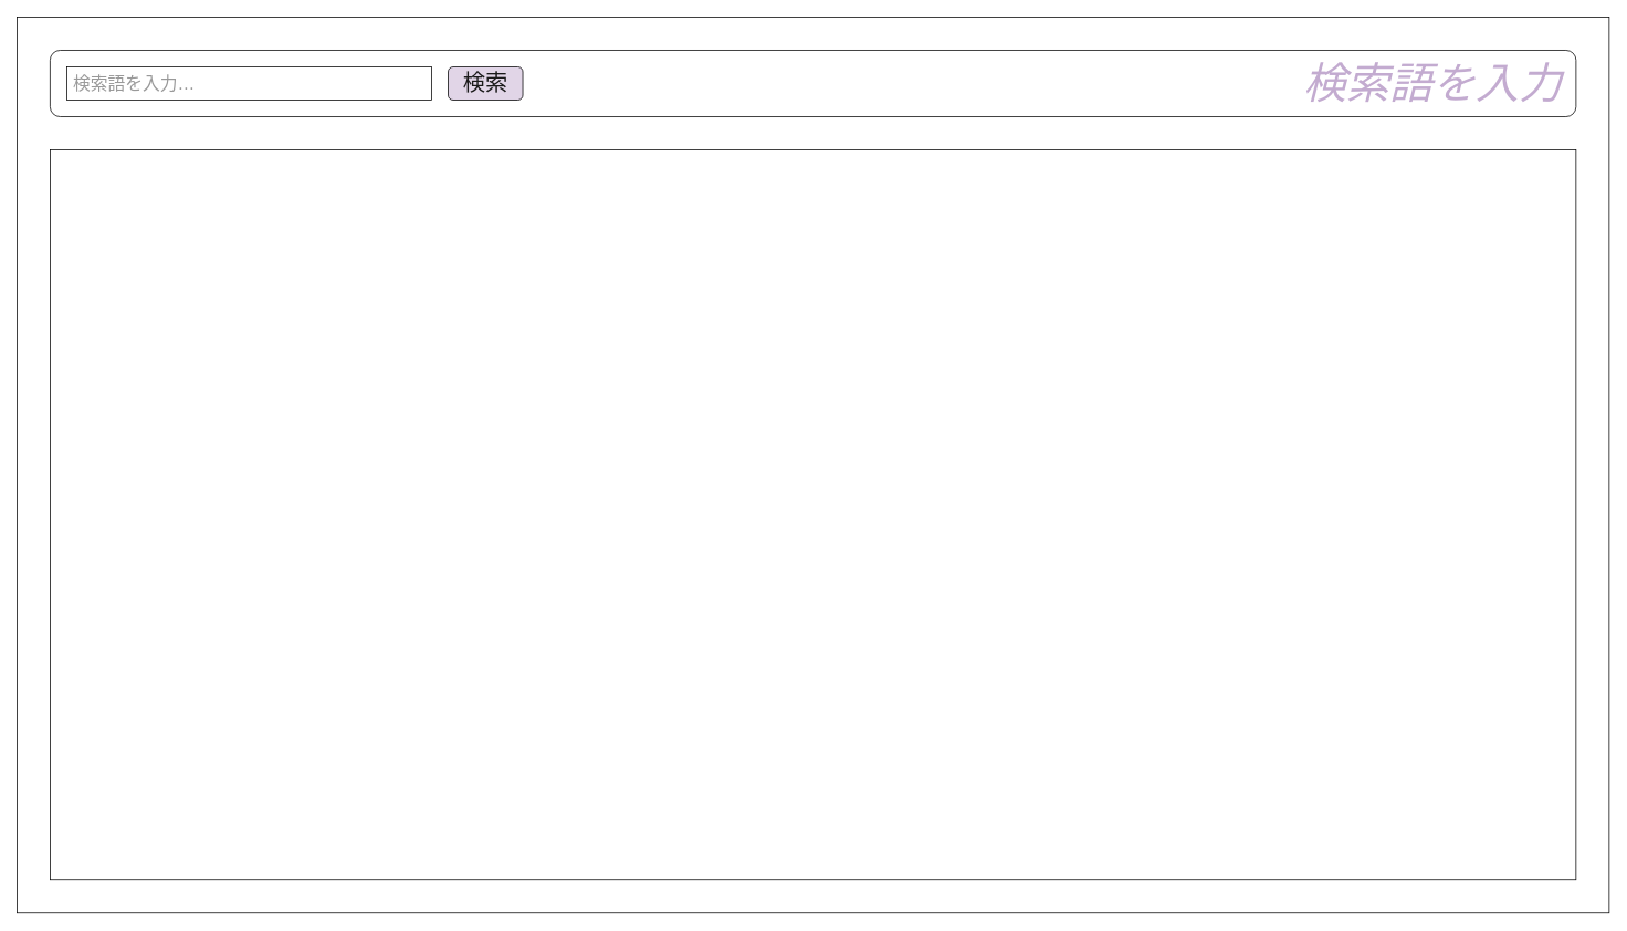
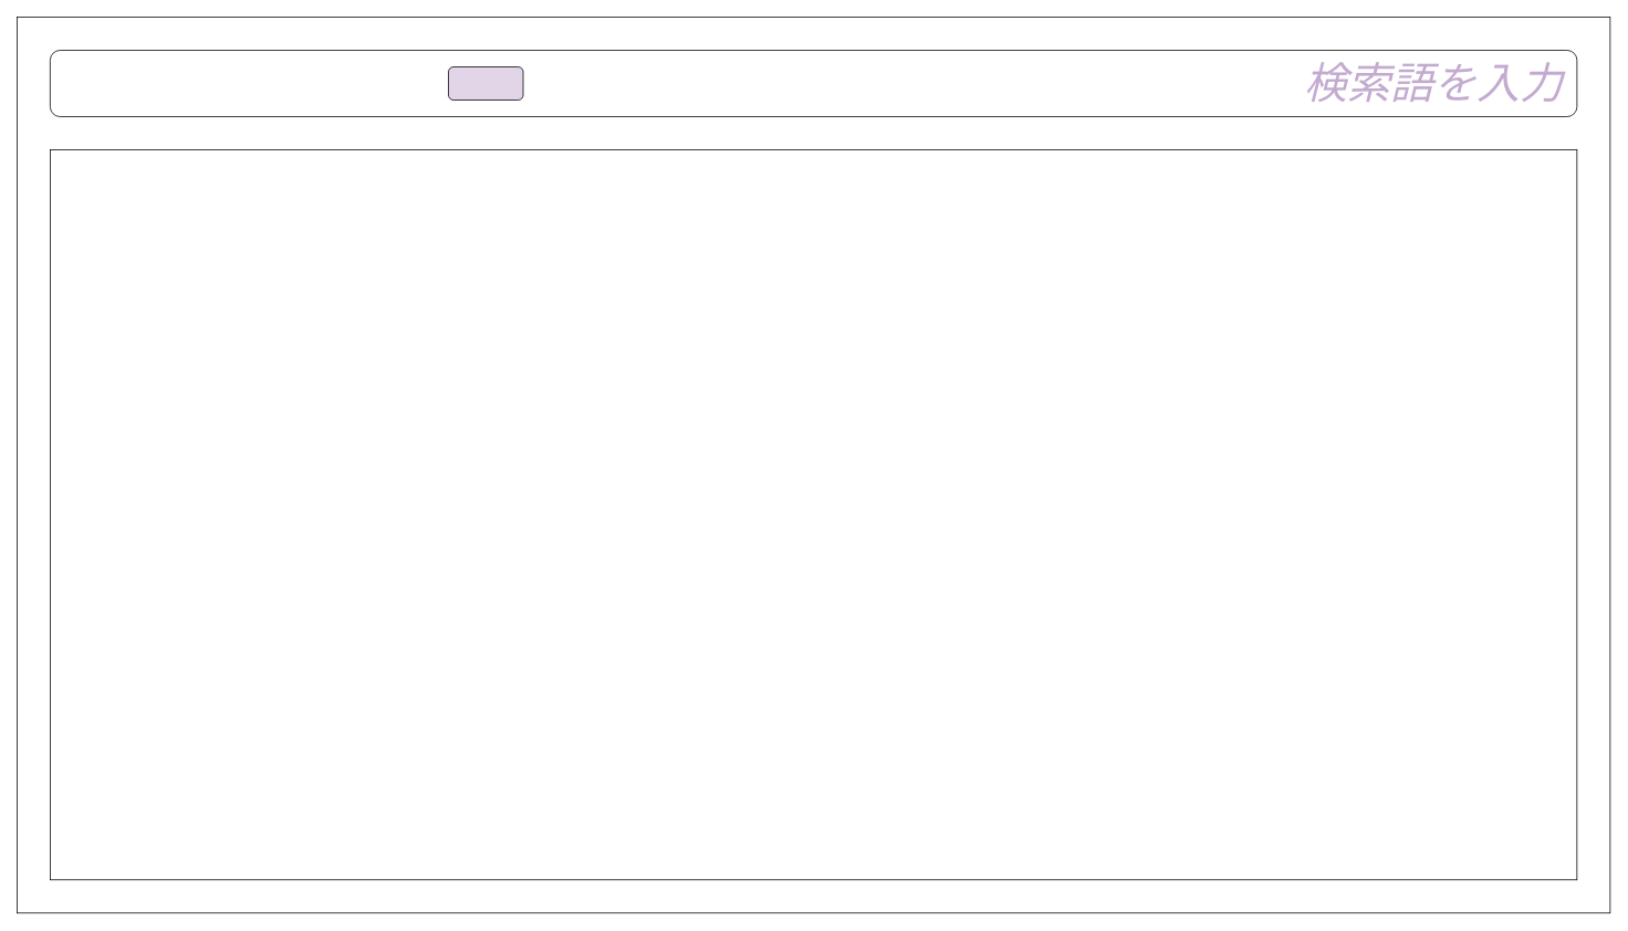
- <mxCell id="4" value="&lt;font color=&quot;#999999&quot; style=&quot;font-size: 21px;&quot;&gt;&amp;nbsp;&lt;span class=&quot;text&quot;&gt;検索語を入力…&lt;/span&gt;&lt;/font&gt;" style="rounded=0;whiteSpace=wrap;html=1;align=left;" vertex="1" parent="1"><mxGeometry x="80" y="80" width="440" height="40" as="geometry" /></mxCell>
- <mxCell id="8" value="&lt;span style=&quot;color: rgb(26, 26, 26); font-size: 27px;&quot;&gt;検索&lt;/span&gt;" style="text;html=1;align=center;verticalAlign=middle;whiteSpace=wrap;rounded=0;fillColor=none;" vertex="1" parent="1"><mxGeometry x="550" y="80" width="70" height="40" as="geometry" /></mxCell>
